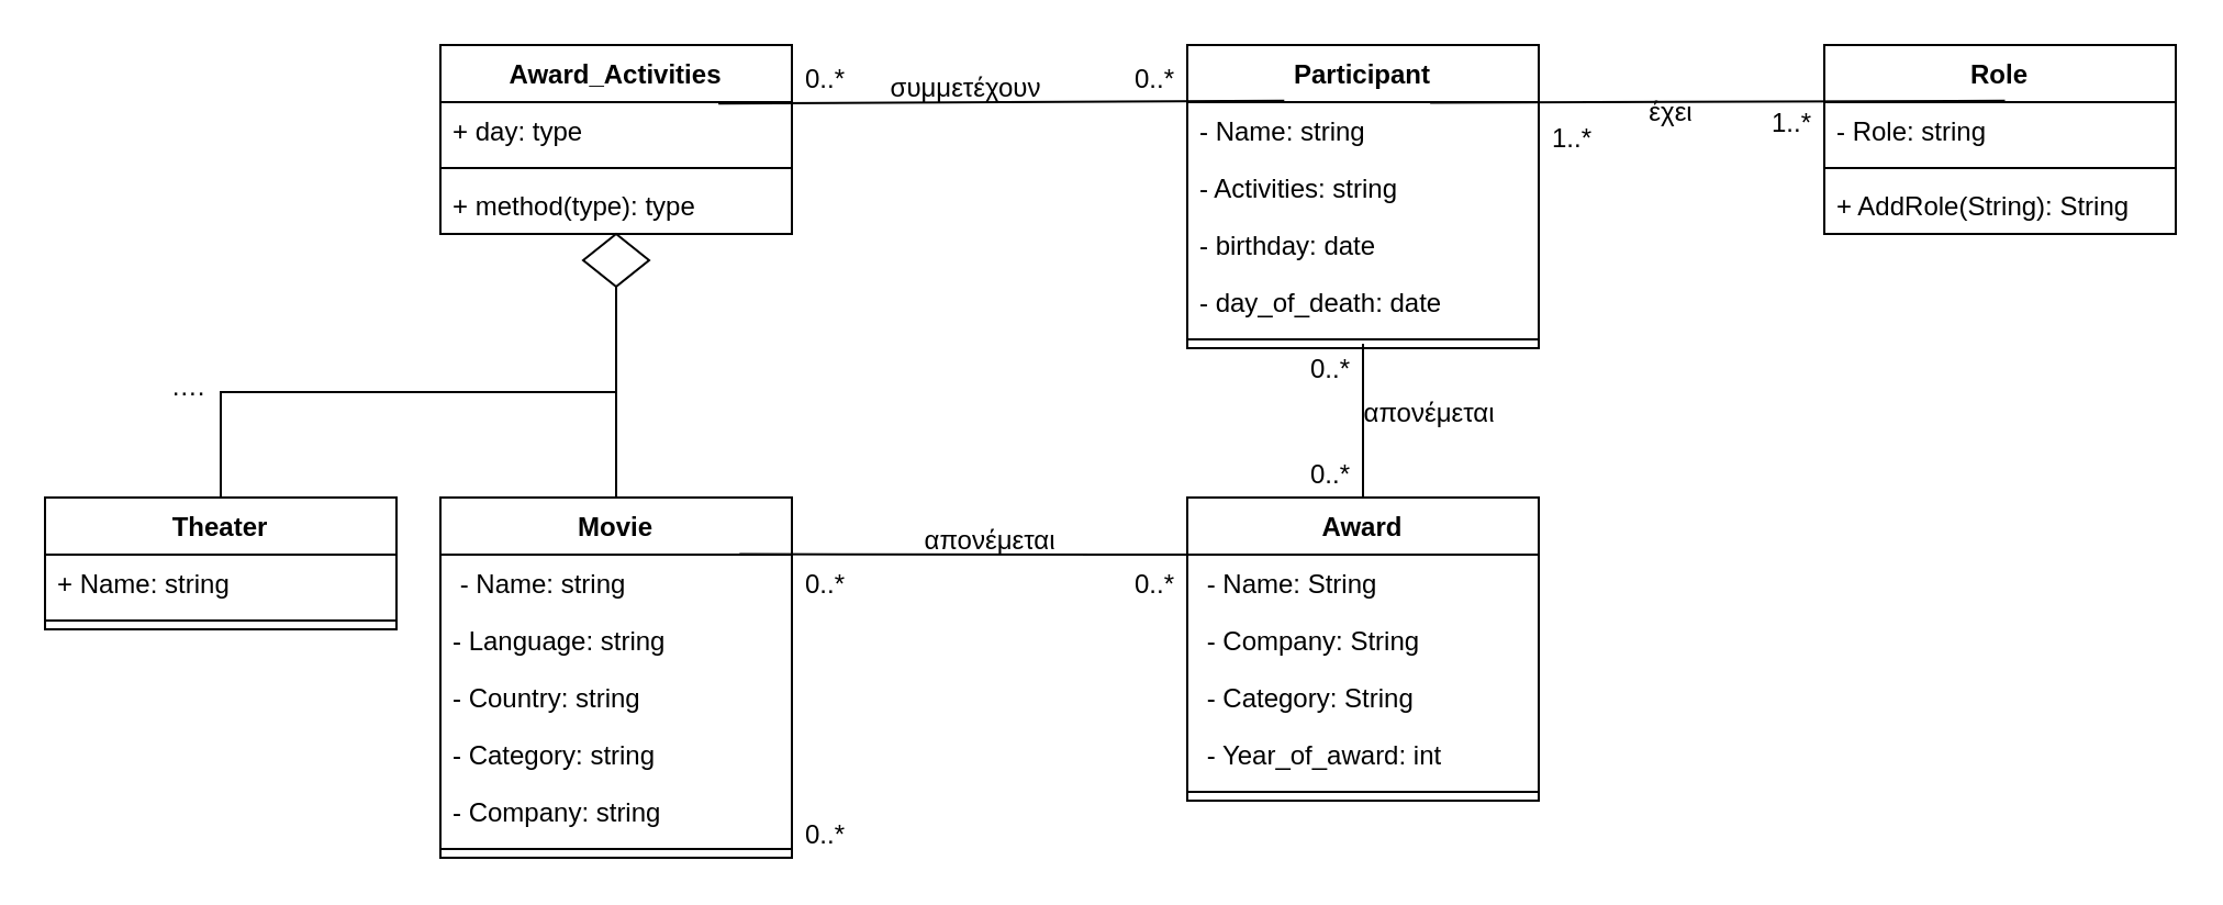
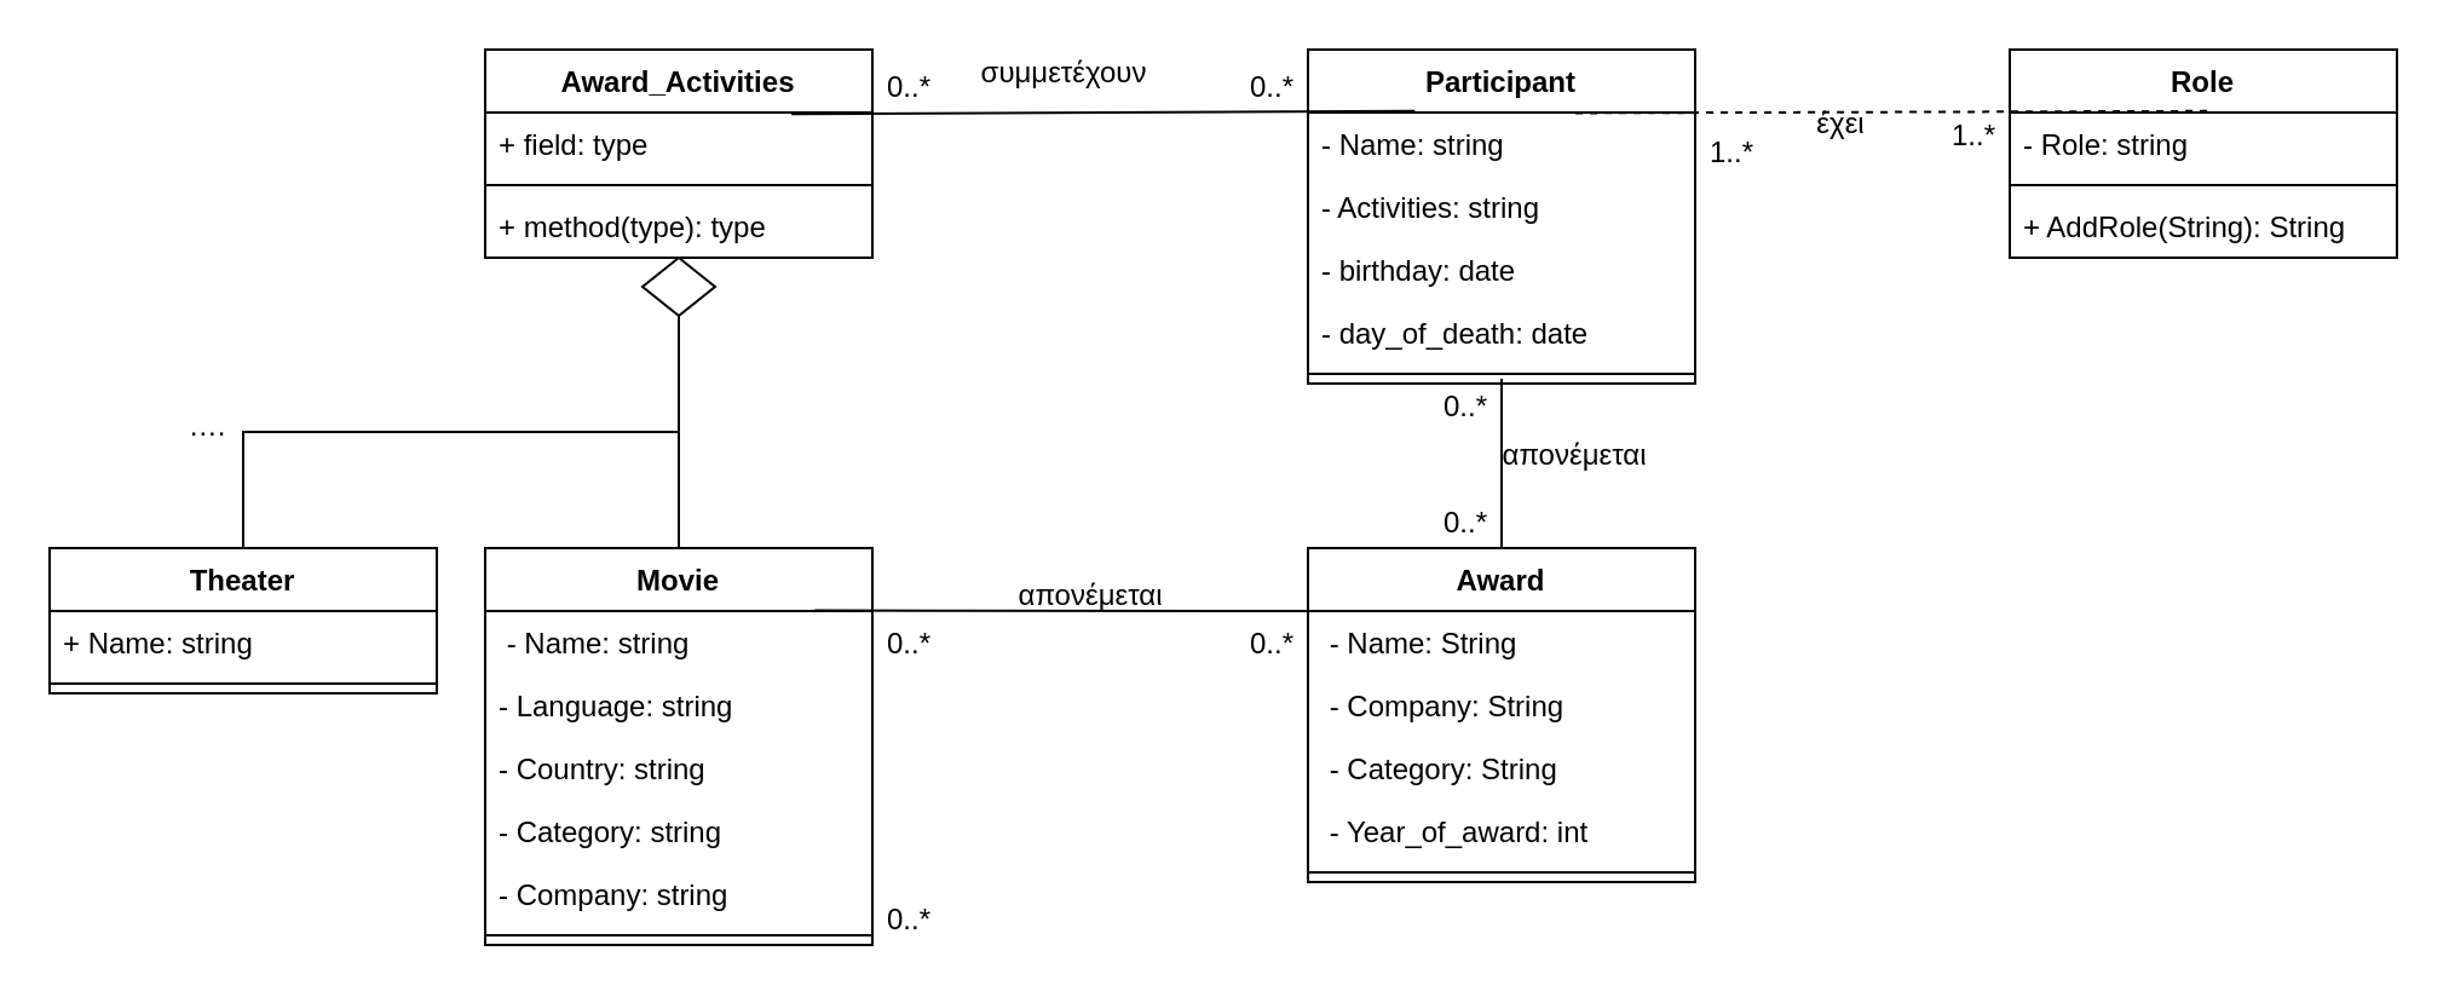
- <mxCell id="45" style="text;html=1;align=center;verticalAlign=middle;resizable=0;points=[];autosize=1;" value="συμμετέχουν" parent="1" vertex="1"><mxGeometry width="80" as="geometry" height="20" y="30" x="399" /></mxCell>
+ <mxCell id="45" style="text;html=1;align=center;verticalAlign=middle;resizable=0;points=[];autosize=1;" value="συμμετέχουν" parent="1" vertex="1"><mxGeometry x="399" y="20" width="80" as="geometry" height="20" /></mxCell>
- <mxCell id="30" style="endArrow=none;html=1;exitX=0.691;exitY=0.19;exitDx=0;exitDy=0;exitPerimeter=0;entryX=0.514;entryY=-0.023;entryDx=0;entryDy=0;entryPerimeter=0;" target="27" value="" parent="1" edge="1" source="18"><mxGeometry width="50" as="geometry" height="50" relative="1"><mxPoint as="sourcePoint" y="428" x="701" /><mxPoint as="targetPoint" y="33" x="830" /></mxGeometry></mxCell>
+ <mxCell id="30" style="endArrow=none;html=1;exitX=0.691;exitY=0.19;exitDx=0;exitDy=0;exitPerimeter=0;entryX=0.514;entryY=-0.023;entryDx=0;entryDy=0;entryPerimeter=0;dashed=1;" target="27" value="" parent="1" edge="1" source="18"><mxGeometry width="50" as="geometry" height="50" relative="1"><mxPoint as="sourcePoint" y="428" x="701" /><mxPoint as="targetPoint" y="33" x="830" /></mxGeometry></mxCell>
- <mxCell id="37" style="text;strokeColor=none;fillColor=none;align=left;verticalAlign=top;spacingLeft=4;spacingRight=4;overflow=hidden;rotatable=0;points=[[0,0.5],[1,0.5]];portConstraint=eastwest;" value="+ day: type" parent="36" vertex="1"><mxGeometry width="160" as="geometry" height="26" y="26" /></mxCell>
+ <mxCell id="37" style="text;strokeColor=none;fillColor=none;align=left;verticalAlign=top;spacingLeft=4;spacingRight=4;overflow=hidden;rotatable=0;points=[[0,0.5],[1,0.5]];portConstraint=eastwest;" value="+ field: type" parent="36" vertex="1"><mxGeometry width="160" as="geometry" height="26" y="26" /></mxCell>
